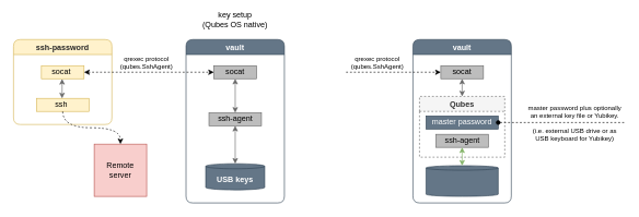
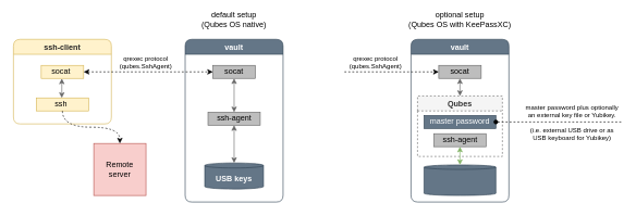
- <mxCell id="34" value="&lt;div&gt;key setup&lt;/div&gt;&lt;div&gt;(Qubes OS native)&lt;/div&gt;" style="text;html=1;strokeColor=none;fillColor=none;align=center;verticalAlign=middle;whiteSpace=wrap;rounded=0;" parent="1" vertex="1"><mxGeometry x="298" width="120" height="20" as="geometry" y="20" /></mxCell>
+ <mxCell id="34" value="&lt;div&gt;default setup&lt;/div&gt;&lt;div&gt;(Qubes OS native)&lt;/div&gt;" style="text;html=1;strokeColor=none;fillColor=none;align=center;verticalAlign=middle;whiteSpace=wrap;rounded=0;" parent="1" vertex="1"><mxGeometry x="298" width="120" height="20" as="geometry" y="20" /></mxCell>
+ <mxCell id="35" value="optional setup&lt;div&gt;(Qubes OS with KeePassXC)&lt;/div&gt;" style="text;html=1;strokeColor=none;fillColor=none;align=center;verticalAlign=middle;whiteSpace=wrap;rounded=0;" parent="1" vertex="1"><mxGeometry x="619" width="170" height="20" as="geometry" y="20" /></mxCell>
- <mxCell id="23" value="&lt;font color=&quot;#262626&quot;&gt;ssh-password&lt;/font&gt;" style="swimlane;whiteSpace=wrap;html=1;rounded=1;shadow=0;glass=0;comic=0;strokeColor=#d6b656;fillColor=#fff2cc;startSize=23;swimlaneFillColor=#ffffff;" parent="1" vertex="1"><mxGeometry x="20" y="60" width="150" height="130" as="geometry"><mxRectangle x="337" y="40" width="120" height="23" as="alternateBounds" /></mxGeometry></mxCell>
+ <mxCell id="23" value="&lt;font color=&quot;#262626&quot;&gt;ssh-client&lt;/font&gt;" style="swimlane;whiteSpace=wrap;html=1;rounded=1;shadow=0;glass=0;comic=0;strokeColor=#d6b656;fillColor=#fff2cc;startSize=23;swimlaneFillColor=#ffffff;" parent="1" vertex="1"><mxGeometry x="20" y="60" width="150" height="130" as="geometry"><mxRectangle x="337" y="40" width="120" height="23" as="alternateBounds" /></mxGeometry></mxCell>
